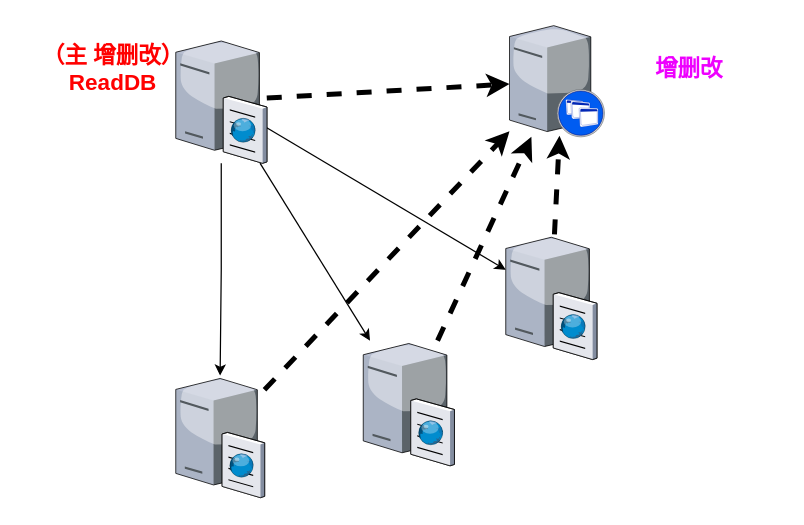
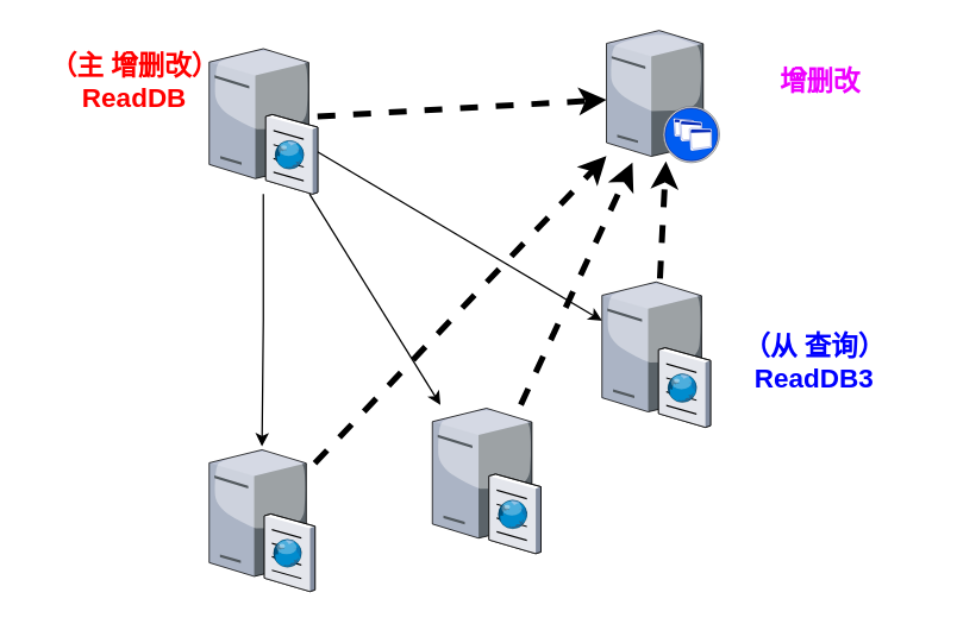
+ <mxCell id="14" value="&lt;font style=&quot;font-size: 18px&quot;&gt;&lt;b&gt;&lt;font color=&quot;#0000ff&quot;&gt;（从&amp;nbsp;查询）&lt;br&gt;ReadDB3&lt;/font&gt;&lt;br&gt;&lt;/b&gt;&lt;/font&gt;" style="text;html=1;strokeColor=none;fillColor=none;align=center;verticalAlign=middle;whiteSpace=wrap;rounded=0;" vertex="1" parent="1"><mxGeometry x="476.82" y="209" width="140" height="70" as="geometry" /></mxCell>
